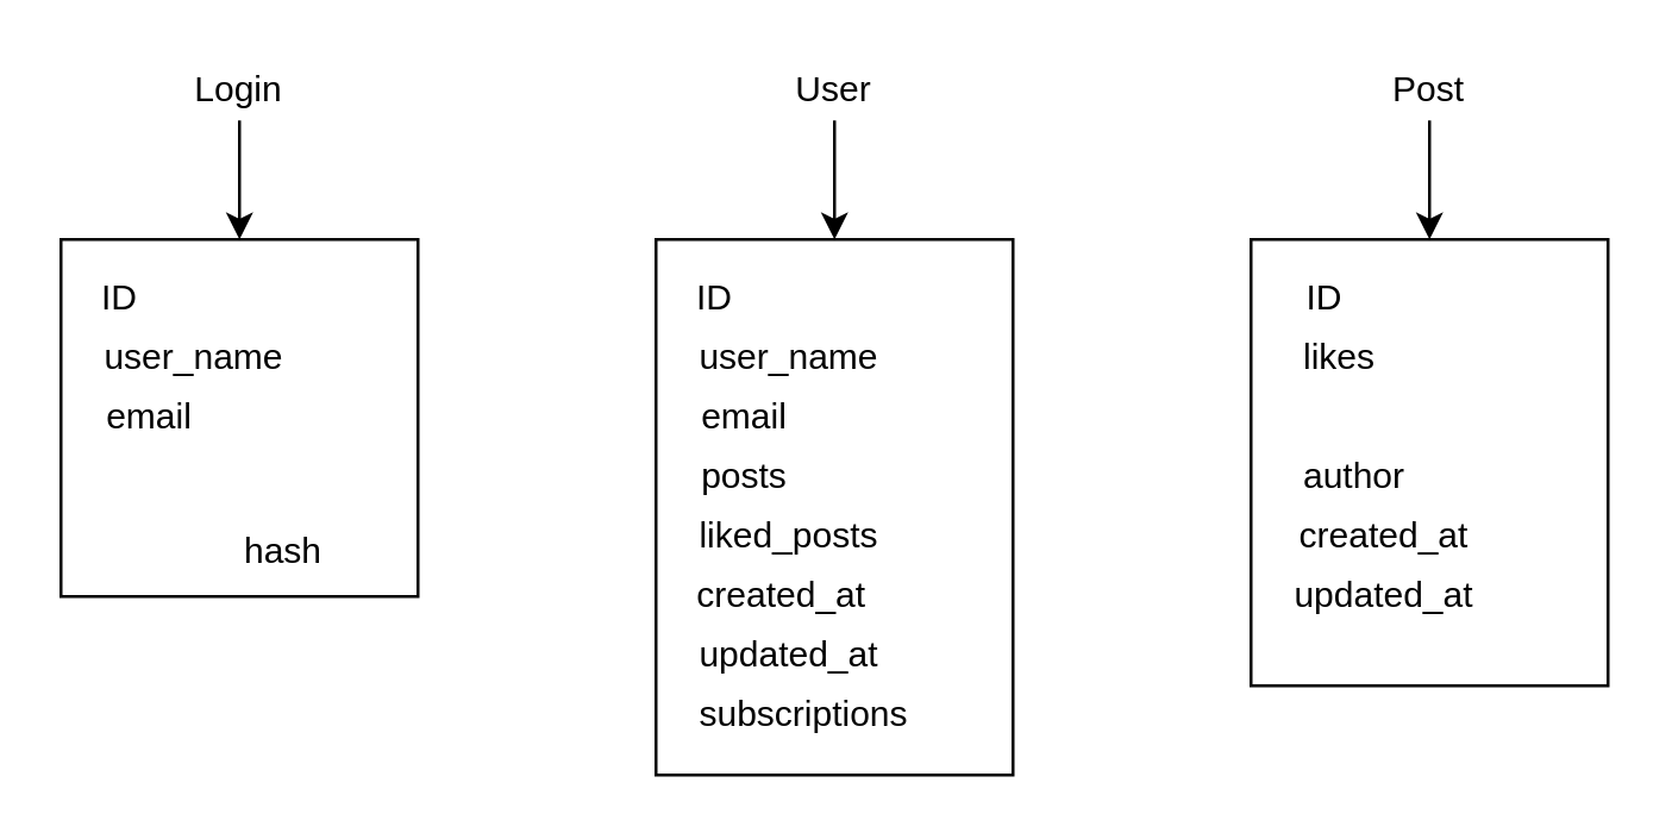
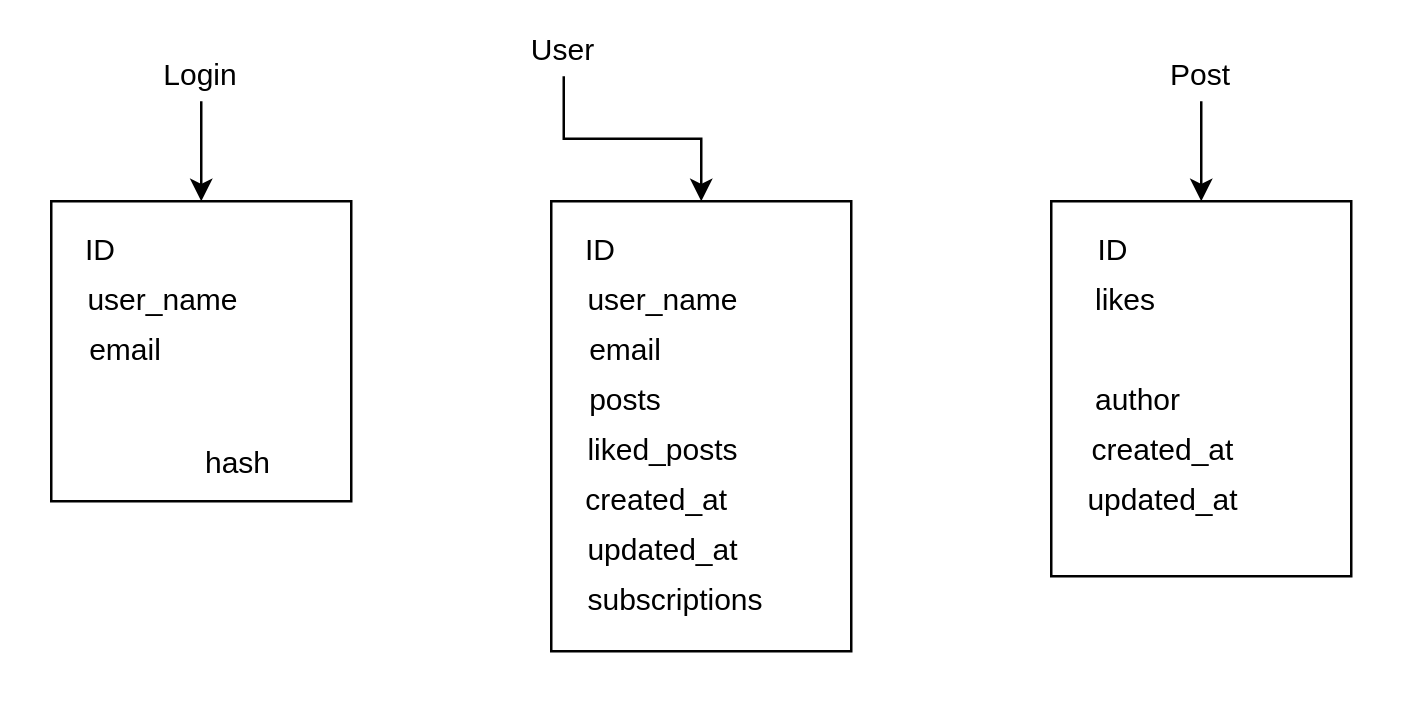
- <mxCell id="3" value="User" style="text;html=1;strokeColor=none;fillColor=none;align=center;verticalAlign=middle;whiteSpace=wrap;rounded=0;" parent="1" vertex="1"><mxGeometry x="260" y="20" width="40" height="20" as="geometry" /></mxCell>
+ <mxCell id="3" value="User" style="text;html=1;strokeColor=none;fillColor=none;align=center;verticalAlign=middle;whiteSpace=wrap;rounded=0;" parent="1" vertex="1"><mxGeometry x="205" y="10" width="40" height="20" as="geometry" /></mxCell>
